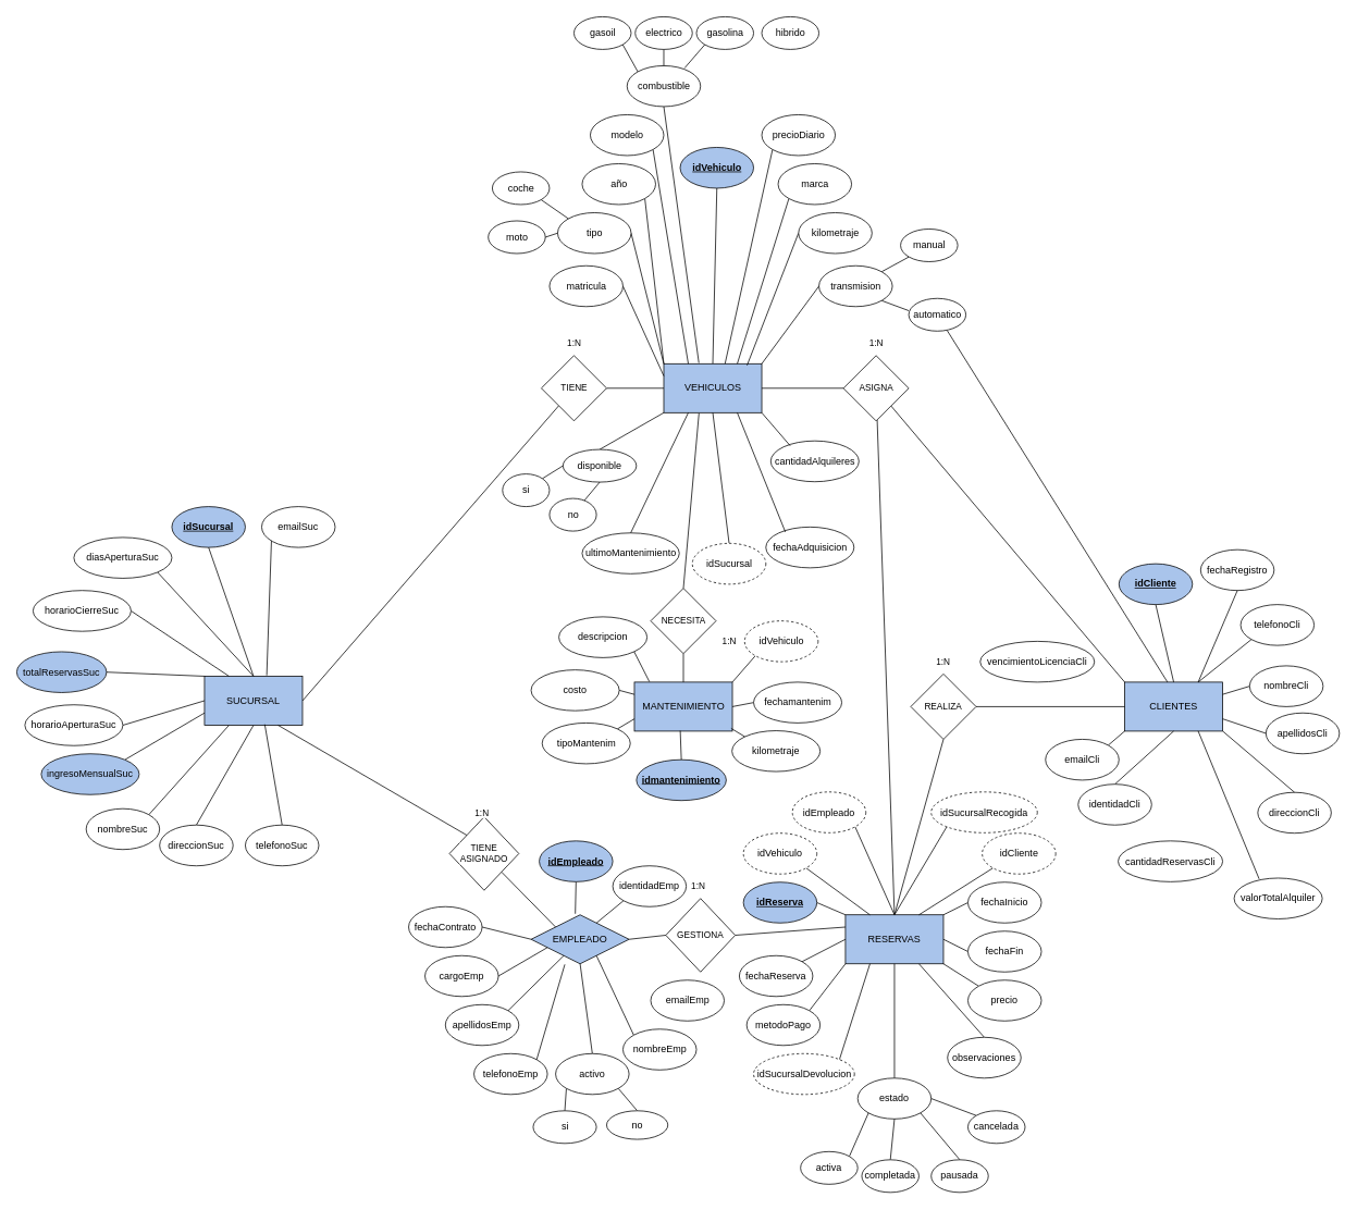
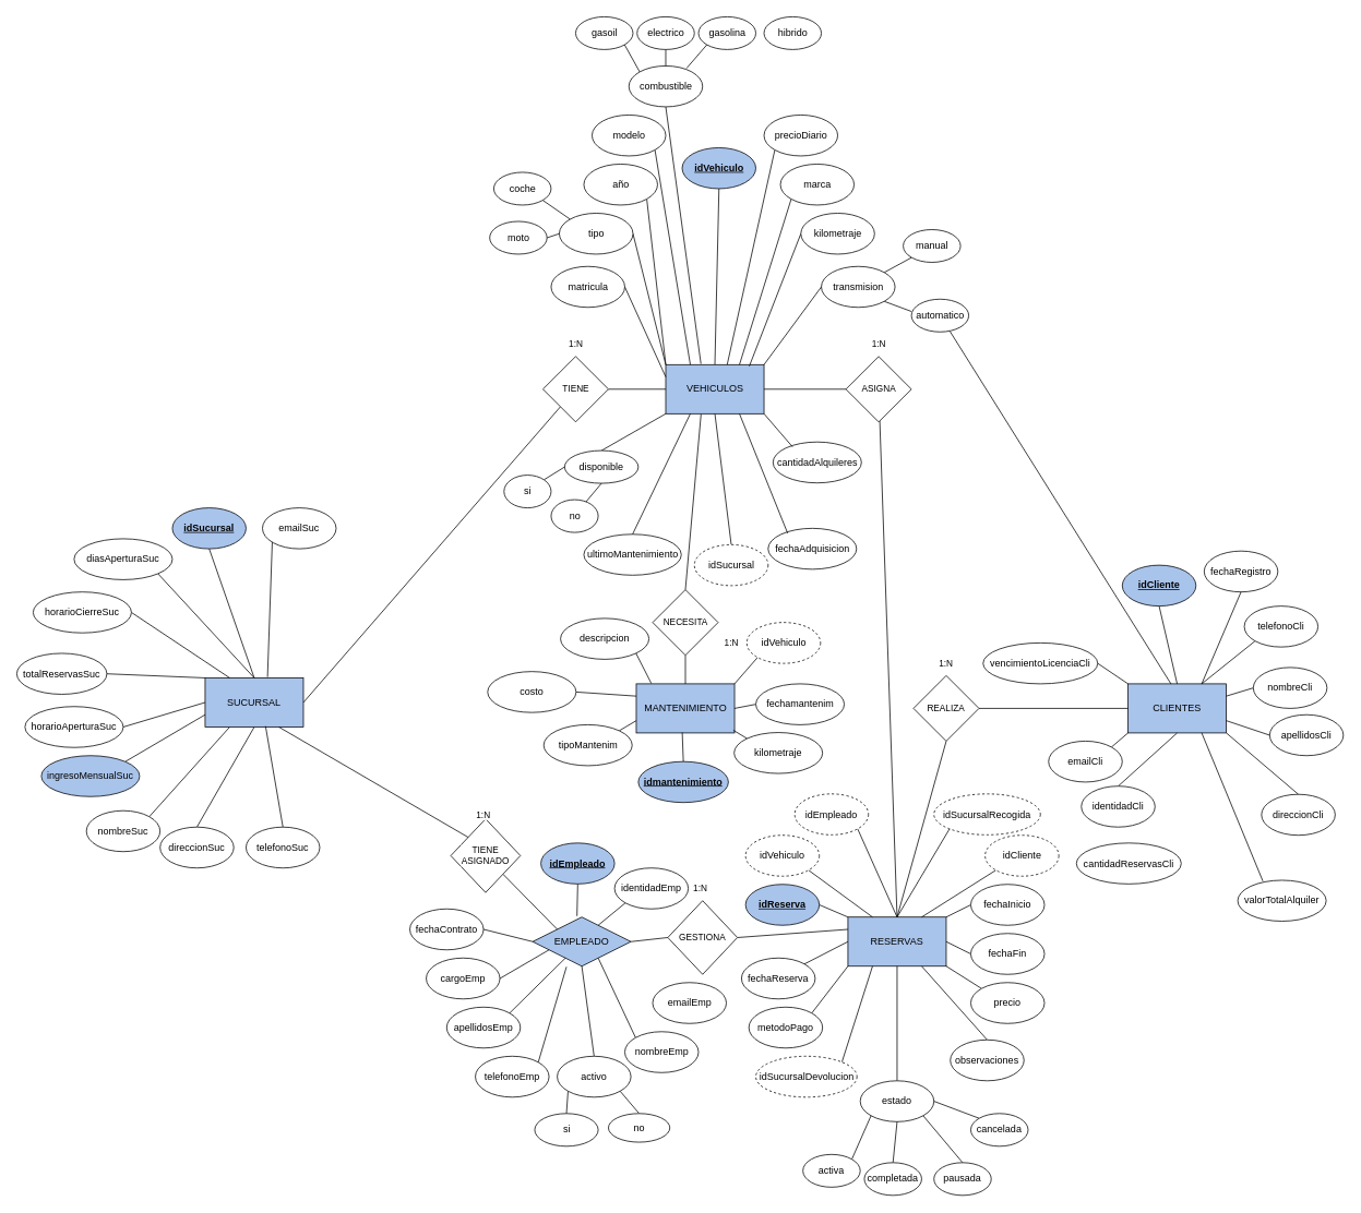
- <mxCell id="10" style="rounded=0;orthogonalLoop=1;jettySize=auto;html=1;exitX=0;exitY=0;exitDx=0;exitDy=0;endArrow=none;startFill=0;" parent="1" source="11" target="46" edge="1"><mxGeometry relative="1" as="geometry" /></mxCell>
+ <mxCell id="10" style="rounded=0;orthogonalLoop=1;jettySize=auto;html=1;exitX=0;exitY=0;exitDx=0;exitDy=0;entryX=1;entryY=0.5;entryDx=0;entryDy=0;endArrow=none;startFill=0;" parent="1" source="11" target="92" edge="1"><mxGeometry relative="1" as="geometry" /></mxCell>
- <mxCell id="99" value="totalReservasSuc" style="ellipse;whiteSpace=wrap;html=1;fontStyle=0;fillColor=#a9c4eb;" parent="1" vertex="1"><mxGeometry x="20" y="797.75" width="110" height="50" as="geometry" /></mxCell>
+ <mxCell id="99" value="totalReservasSuc" style="ellipse;whiteSpace=wrap;html=1;fontStyle=0;" parent="1" vertex="1"><mxGeometry x="20" y="797.75" width="110" height="50" as="geometry" /></mxCell>
- <mxCell id="168" value="costo" style="ellipse;whiteSpace=wrap;html=1;fontStyle=0;" vertex="1" parent="1"><mxGeometry x="650" y="820" width="108" height="50" as="geometry" /></mxCell>
+ <mxCell id="168" value="costo" style="ellipse;whiteSpace=wrap;html=1;fontStyle=0;" vertex="1" parent="1"><mxGeometry x="595" y="820" width="108" height="50" as="geometry" /></mxCell>
- <mxCell id="91" value="cantidadReservasCli" style="ellipse;whiteSpace=wrap;html=1;fontStyle=0;" parent="1" vertex="1"><mxGeometry x="1369" y="1029.5" width="128" height="50" as="geometry" /></mxCell>
+ <mxCell id="91" value="cantidadReservasCli" style="ellipse;whiteSpace=wrap;html=1;fontStyle=0;" parent="1" vertex="1"><mxGeometry x="1314" y="1029.5" width="128" height="50" as="geometry" /></mxCell>
